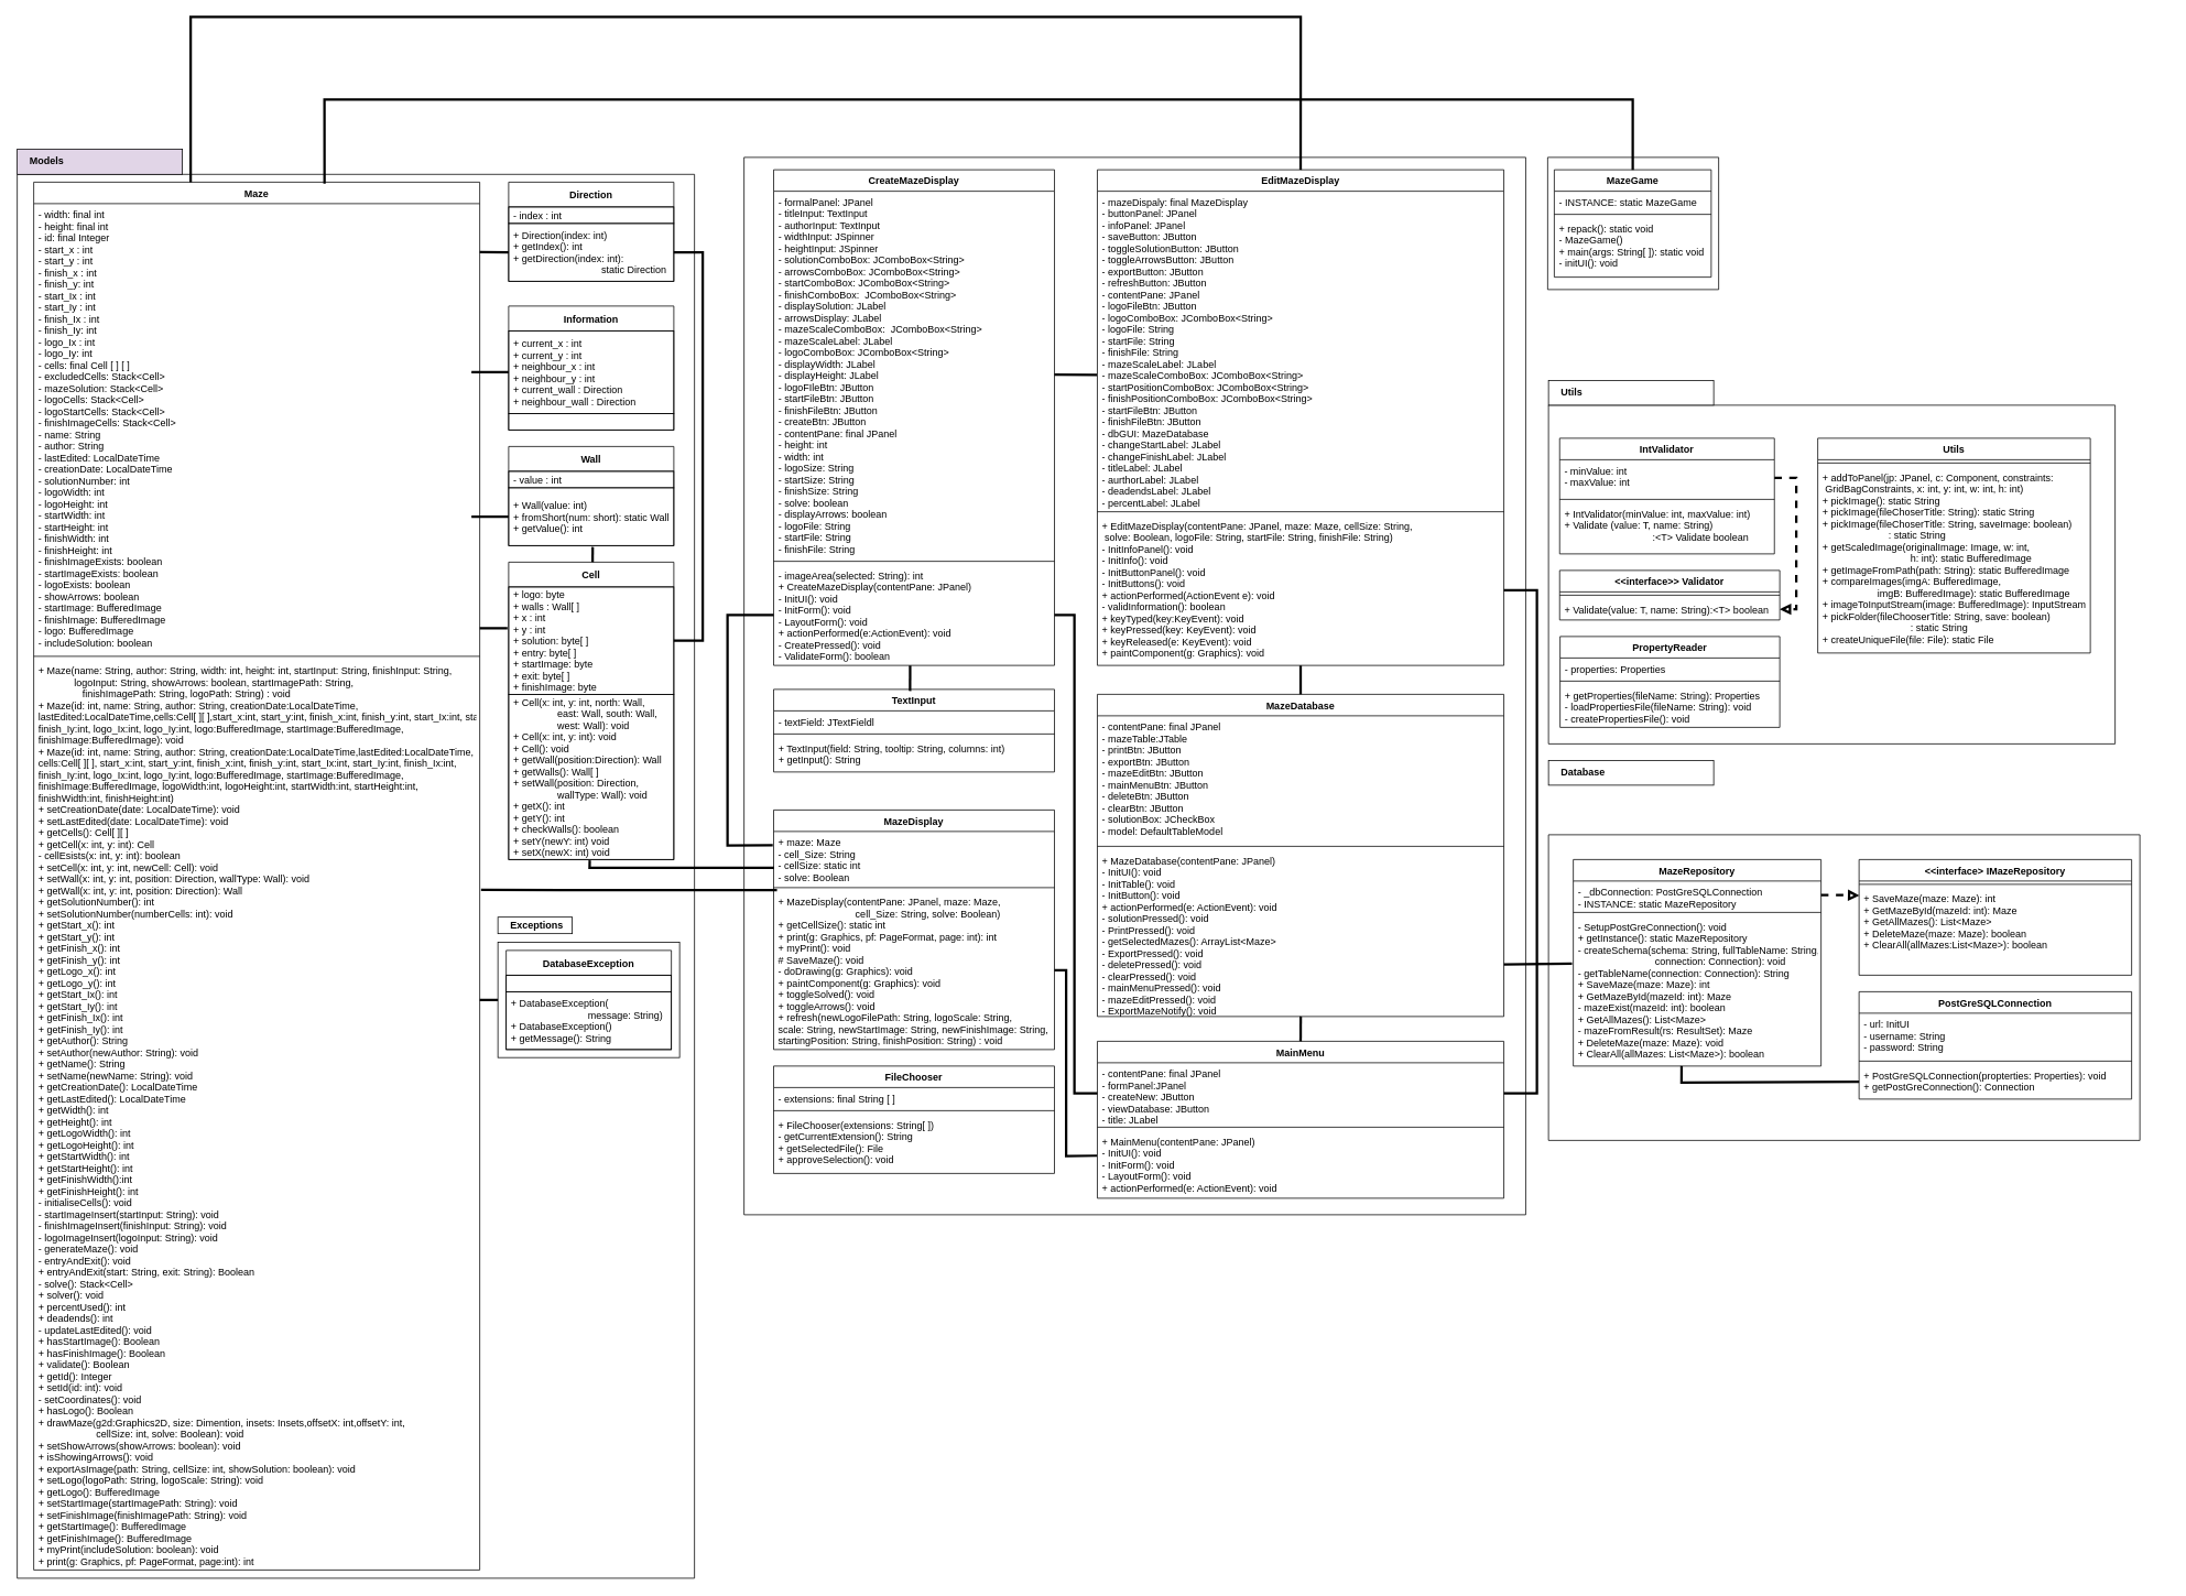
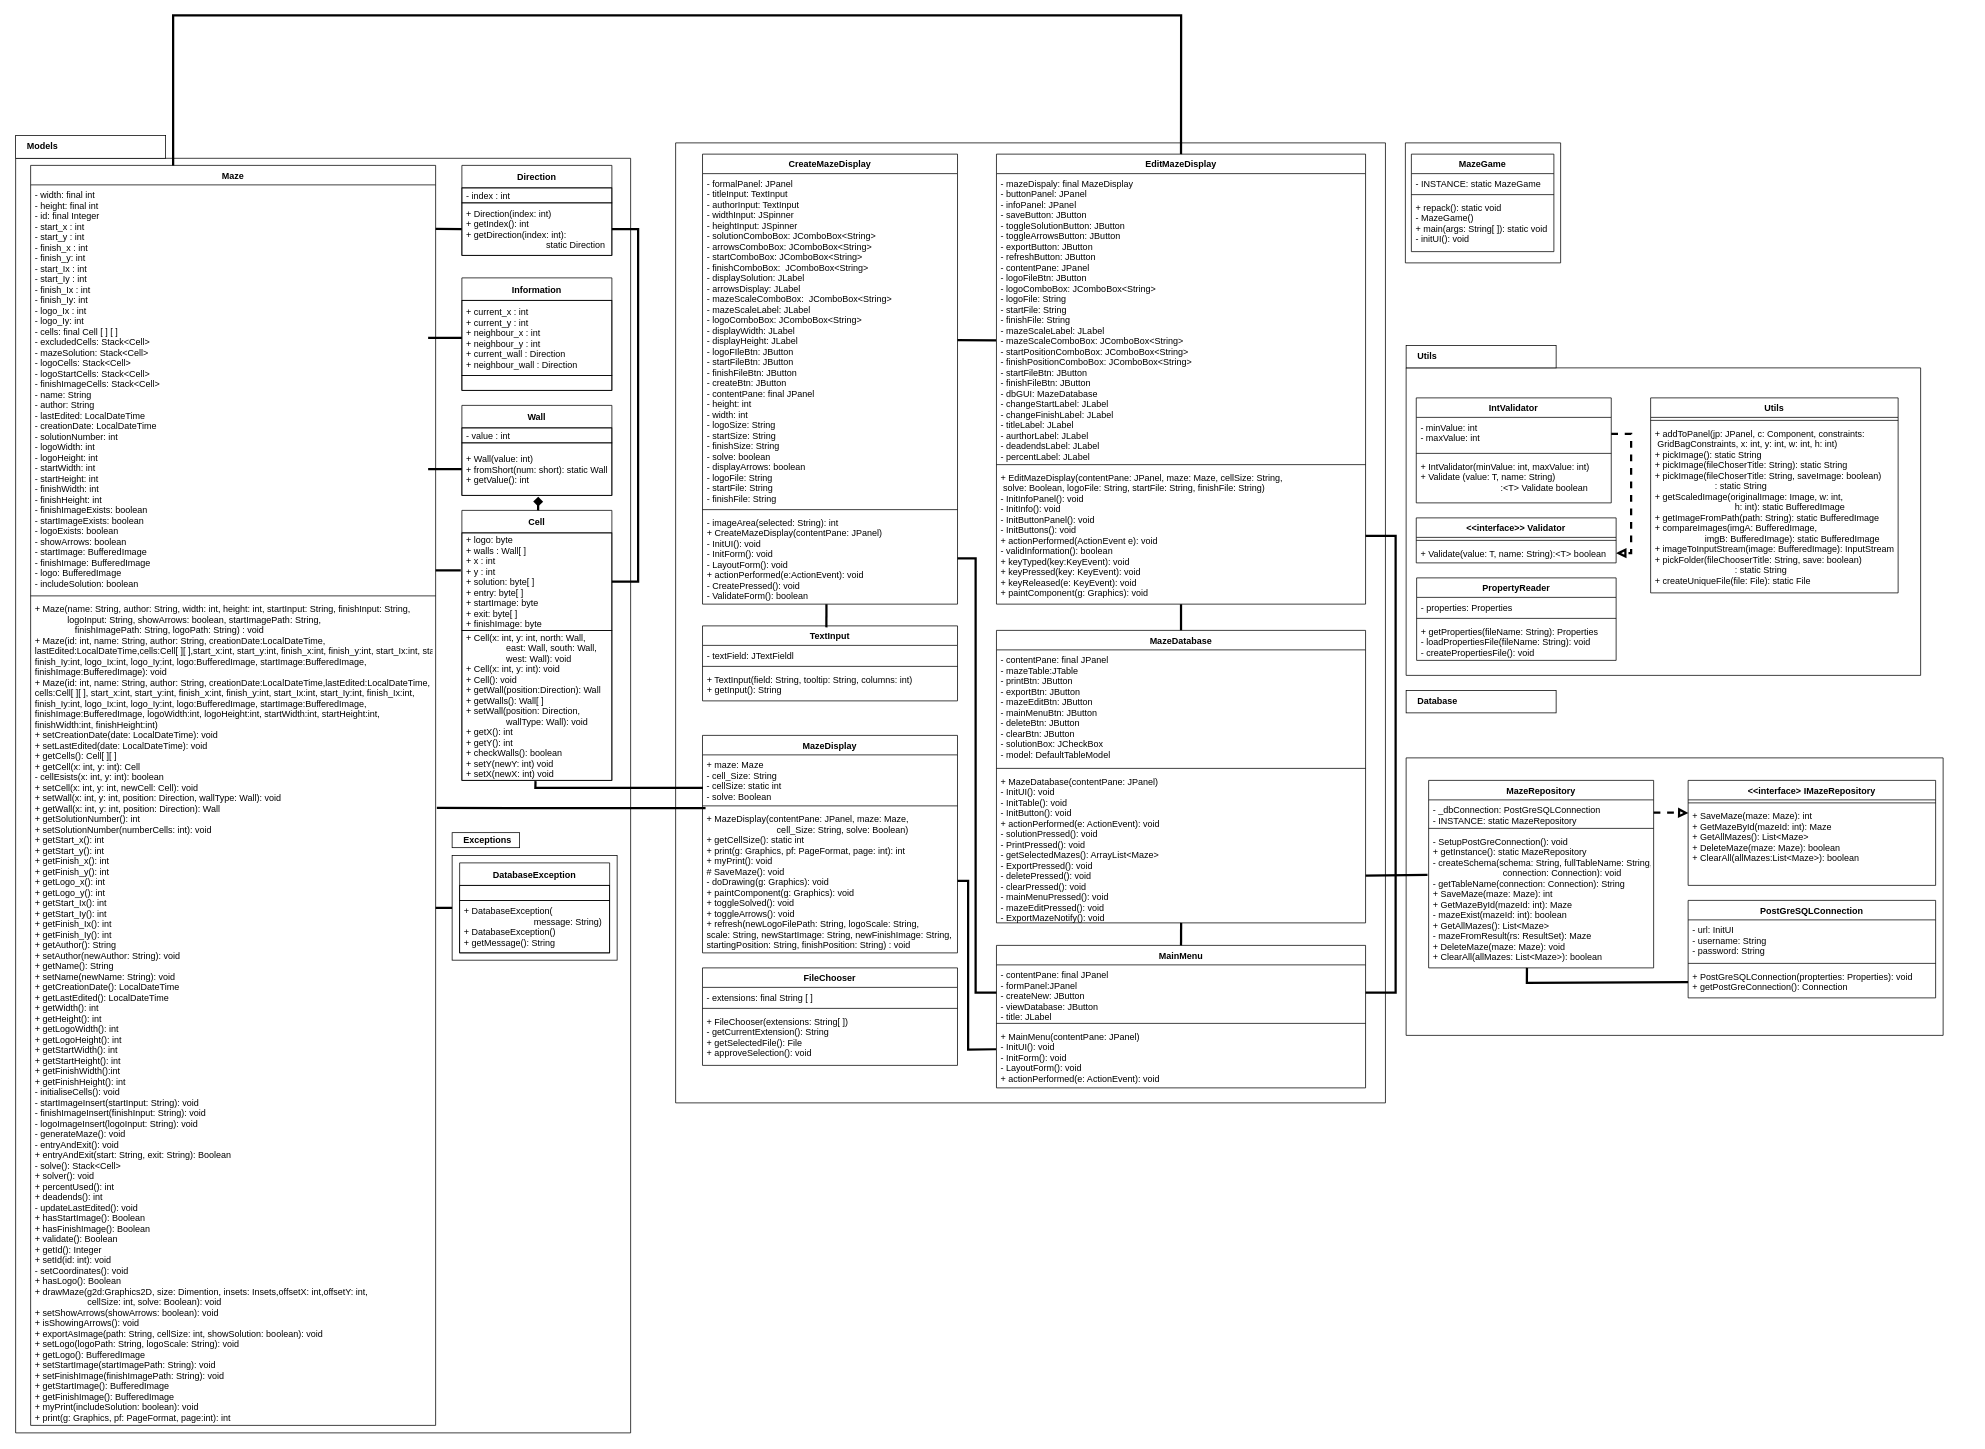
- <mxCell id="86" value="" style="endArrow=none;html=1;rounded=0;strokeWidth=3;exitX=0.652;exitY=0.001;exitDx=0;exitDy=0;entryX=0.5;entryY=0;entryDx=0;entryDy=0;exitPerimeter=0;" parent="1" source="2" target="82" edge="1"><mxGeometry width="50" height="50" relative="1" as="geometry"><mxPoint x="385" y="220" as="sourcePoint" /><mxPoint x="2020" y="210" as="targetPoint" /><Array as="points"><mxPoint x="392" y="120" /><mxPoint x="1976" y="120" /></Array></mxGeometry></mxCell>
- <mxCell id="110" value="&lt;b&gt;&amp;nbsp; &amp;nbsp; Models&lt;/b&gt;" style="rounded=0;whiteSpace=wrap;html=1;fontFamily=Helvetica;align=left;fillColor=#e1d5e7;" parent="1" vertex="1"><mxGeometry x="20" y="180" width="200" height="30.57" as="geometry" /></mxCell>
+ <mxCell id="110" value="&lt;b&gt;&amp;nbsp; &amp;nbsp; Models&lt;/b&gt;" style="rounded=0;whiteSpace=wrap;html=1;fontFamily=Helvetica;align=left;" parent="1" vertex="1"><mxGeometry x="20" y="180" width="200" height="30.57" as="geometry" /></mxCell>
- <mxCell id="103" value="" style="endArrow=none;html=1;rounded=0;strokeWidth=3;entryX=0.509;entryY=1.024;entryDx=0;entryDy=0;entryPerimeter=0;" parent="90" source="94" target="99" edge="1"><mxGeometry width="50" height="50" relative="1" as="geometry"><mxPoint x="530" y="579.43" as="sourcePoint" /><mxPoint x="580" y="529.43" as="targetPoint" /></mxGeometry></mxCell>
+ <mxCell id="103" value="" style="endArrow=diamond;html=1;rounded=0;strokeWidth=3;entryX=0.509;entryY=1.024;entryDx=0;entryDy=0;entryPerimeter=0;" parent="90" source="94" target="99" edge="1"><mxGeometry width="50" height="50" relative="1" as="geometry"><mxPoint x="530" y="579.43" as="sourcePoint" /><mxPoint x="580" y="529.43" as="targetPoint" /></mxGeometry></mxCell>
- <mxCell id="30" value="" style="endArrow=none;html=1;rounded=0;strokeWidth=3;entryX=0;entryY=0.5;entryDx=0;entryDy=0;exitX=-0.003;exitY=0.261;exitDx=0;exitDy=0;exitPerimeter=0;" parent="7" source="9" target="19" edge="1"><mxGeometry width="50" height="50" relative="1" as="geometry"><mxPoint x="220" y="770" as="sourcePoint" /><mxPoint x="270" y="720" as="targetPoint" /><Array as="points"><mxPoint x="-20" y="833" /><mxPoint x="-20" y="554" /></Array></mxGeometry></mxCell>
